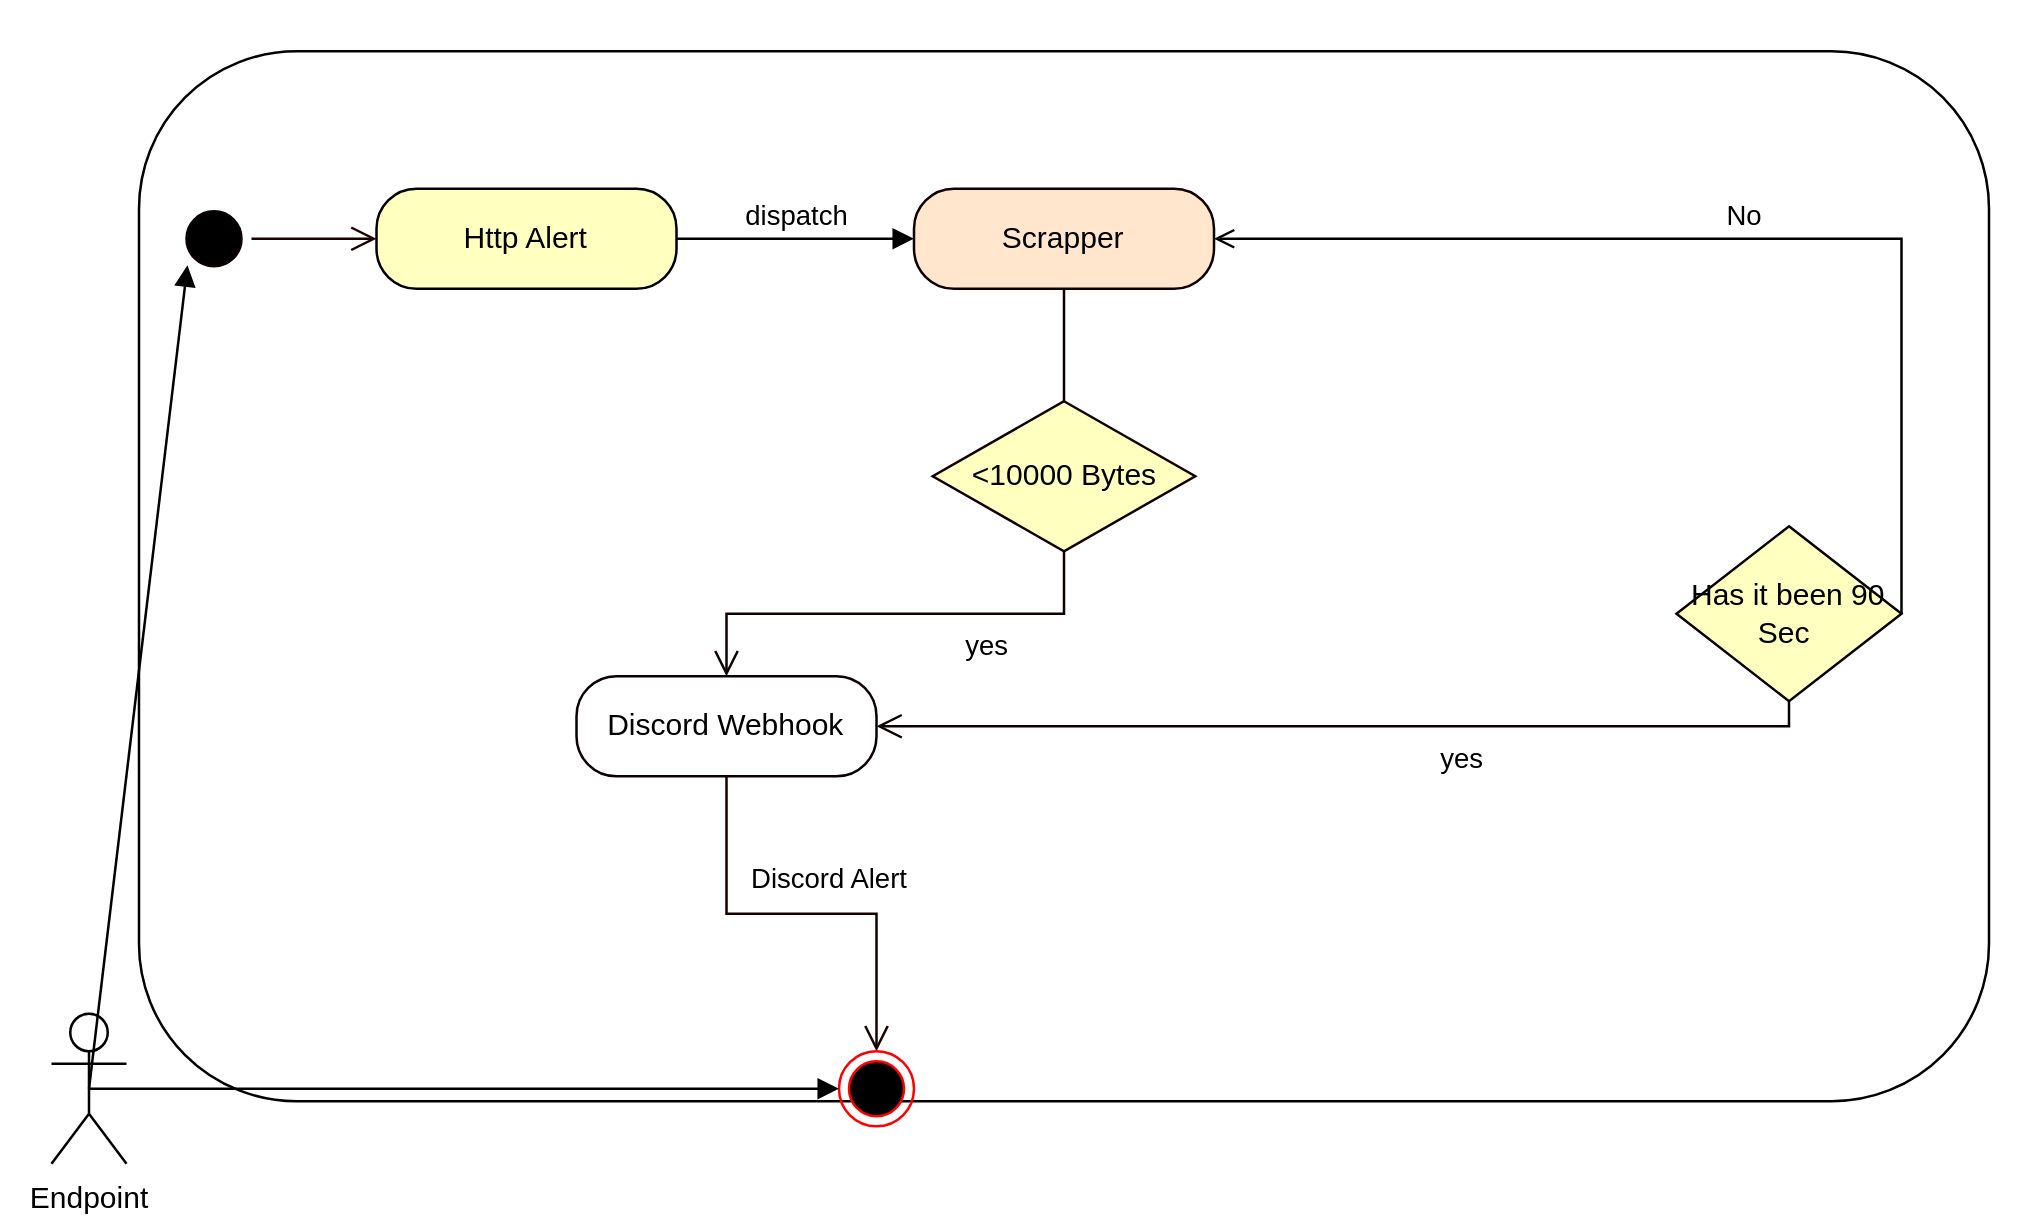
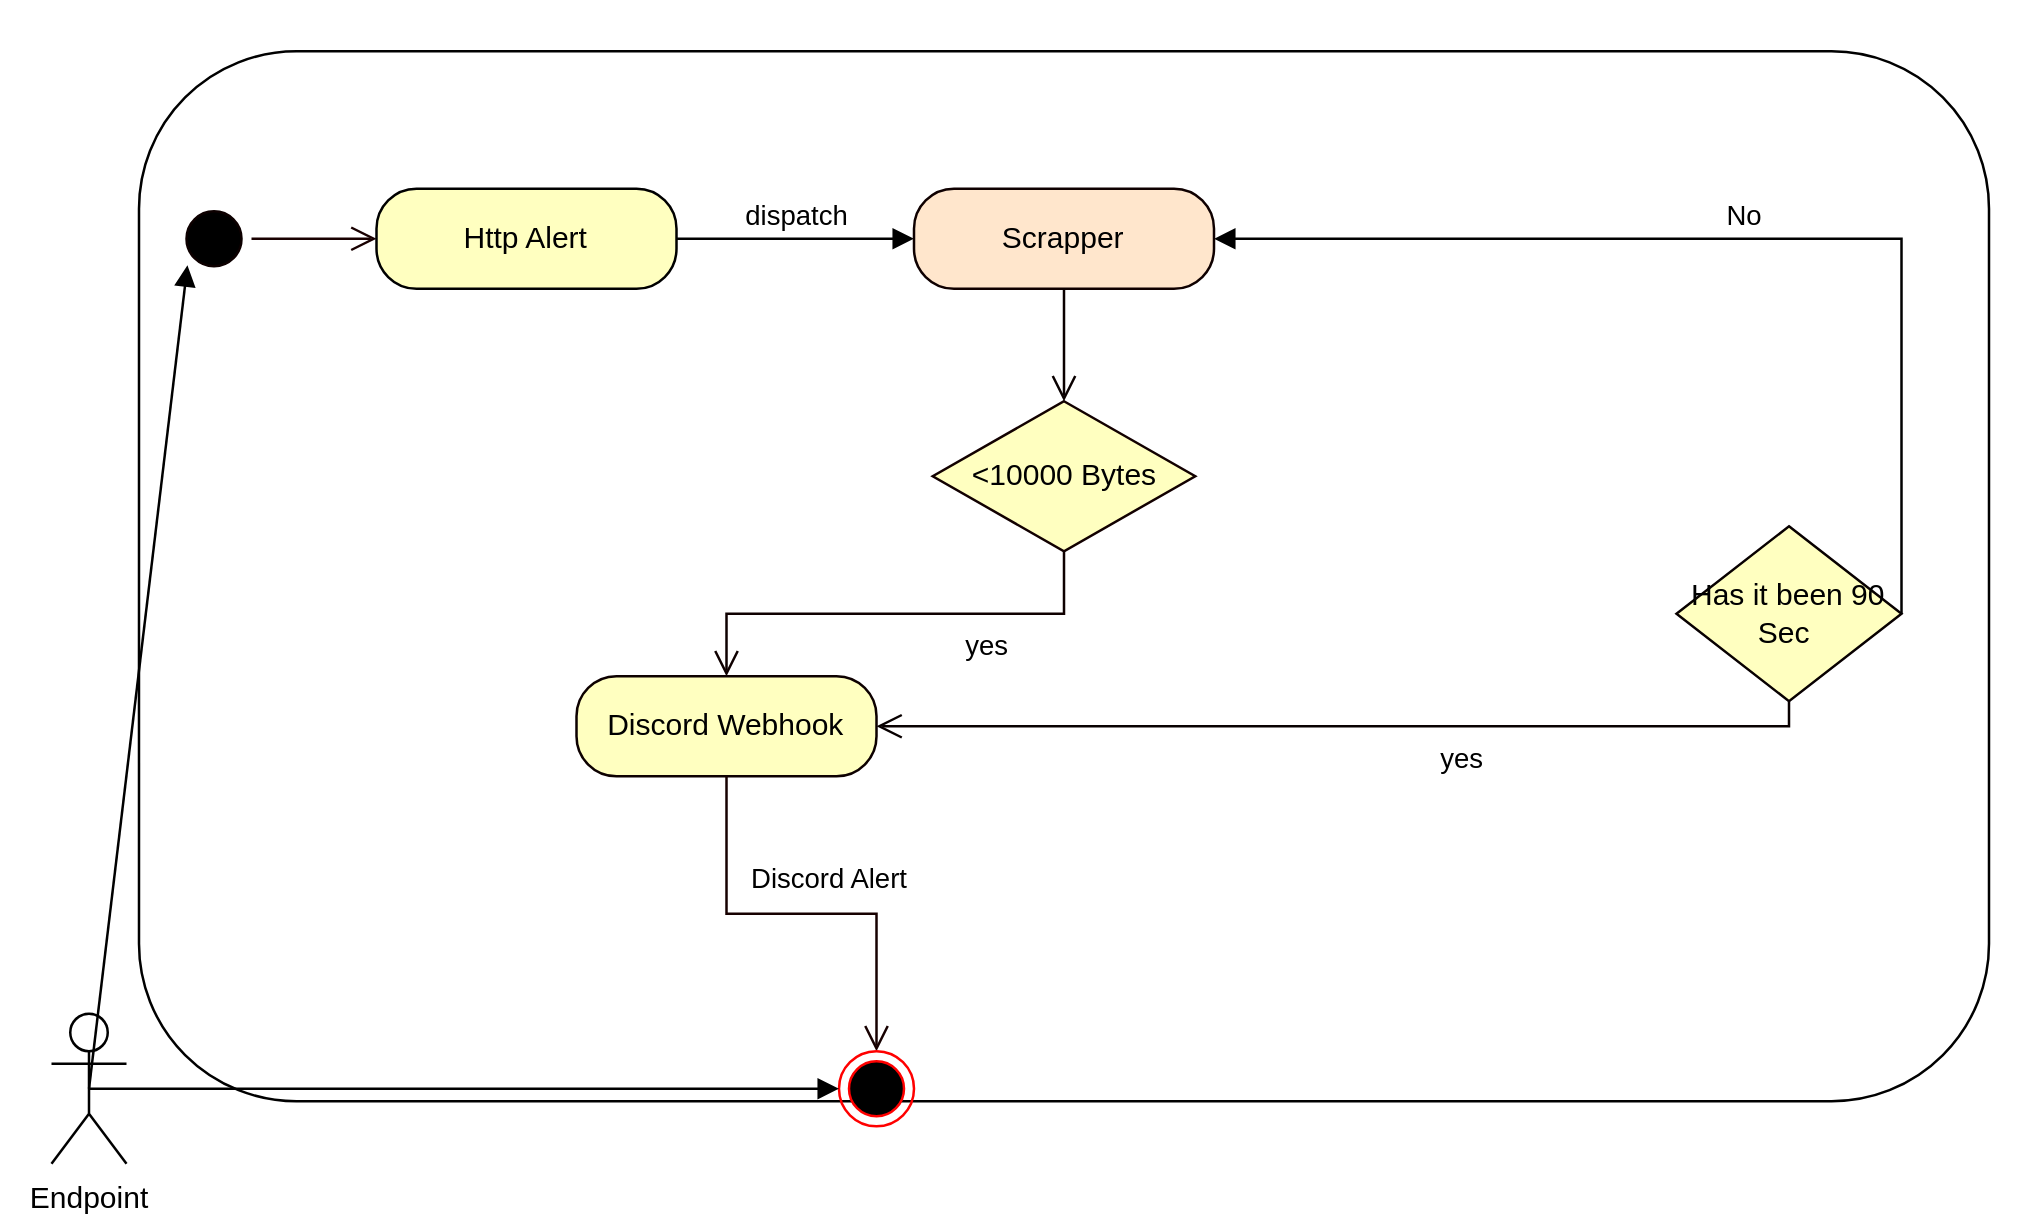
- <mxCell id="15" value="No" style="html=1;verticalAlign=bottom;endArrow=open;curved=0;rounded=0;entryX=1;entryY=0.5;entryDx=0;entryDy=0;exitX=1;exitY=0.5;exitDx=0;exitDy=0;" edge="1" parent="1" source="9" target="19"><mxGeometry width="80" relative="1" as="geometry"><mxPoint x="370" y="200" as="sourcePoint" /><mxPoint x="450" y="200" as="targetPoint" /><Array as="points"><mxPoint x="760" y="95" /></Array></mxGeometry></mxCell>
+ <mxCell id="15" value="No" style="html=1;verticalAlign=bottom;endArrow=block;curved=0;rounded=0;entryX=1;entryY=0.5;entryDx=0;entryDy=0;exitX=1;exitY=0.5;exitDx=0;exitDy=0;" edge="1" parent="1" source="9" target="19"><mxGeometry width="80" relative="1" as="geometry"><mxPoint x="370" y="200" as="sourcePoint" /><mxPoint x="450" y="200" as="targetPoint" /><Array as="points"><mxPoint x="760" y="95" /></Array></mxGeometry></mxCell>
- <mxCell id="20" value="" style="edgeStyle=orthogonalEdgeStyle;html=1;verticalAlign=bottom;endArrow=none;endSize=8;strokeColor=#0A0000;rounded=0;" edge="1" source="19" parent="1" target="6"><mxGeometry relative="1" as="geometry"><mxPoint x="425" y="180" as="targetPoint" /></mxGeometry></mxCell>
+ <mxCell id="20" value="" style="edgeStyle=orthogonalEdgeStyle;html=1;verticalAlign=bottom;endArrow=open;endSize=8;strokeColor=#0A0000;rounded=0;" edge="1" source="19" parent="1" target="6"><mxGeometry relative="1" as="geometry"><mxPoint x="425" y="180" as="targetPoint" /></mxGeometry></mxCell>
- <mxCell id="8" value="Discord Webhook" style="rounded=1;whiteSpace=wrap;html=1;arcSize=40;fontColor=#000000;fillColor=#ffffff;strokeColor=#0D0000;" vertex="1" parent="1"><mxGeometry x="230" y="270" width="120" height="40" as="geometry" /></mxCell>
+ <mxCell id="8" value="Discord Webhook" style="rounded=1;whiteSpace=wrap;html=1;arcSize=40;fontColor=#000000;fillColor=#ffffc0;strokeColor=#0D0000;" vertex="1" parent="1"><mxGeometry x="230" y="270" width="120" height="40" as="geometry" /></mxCell>
